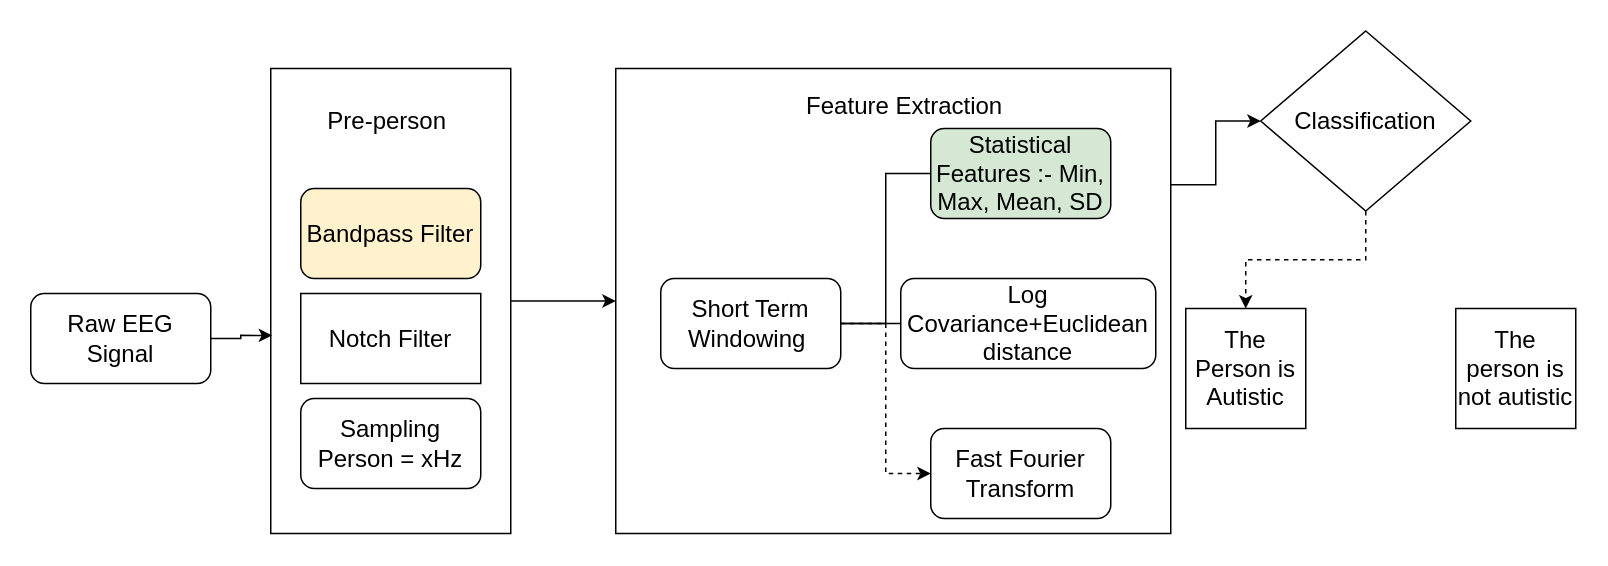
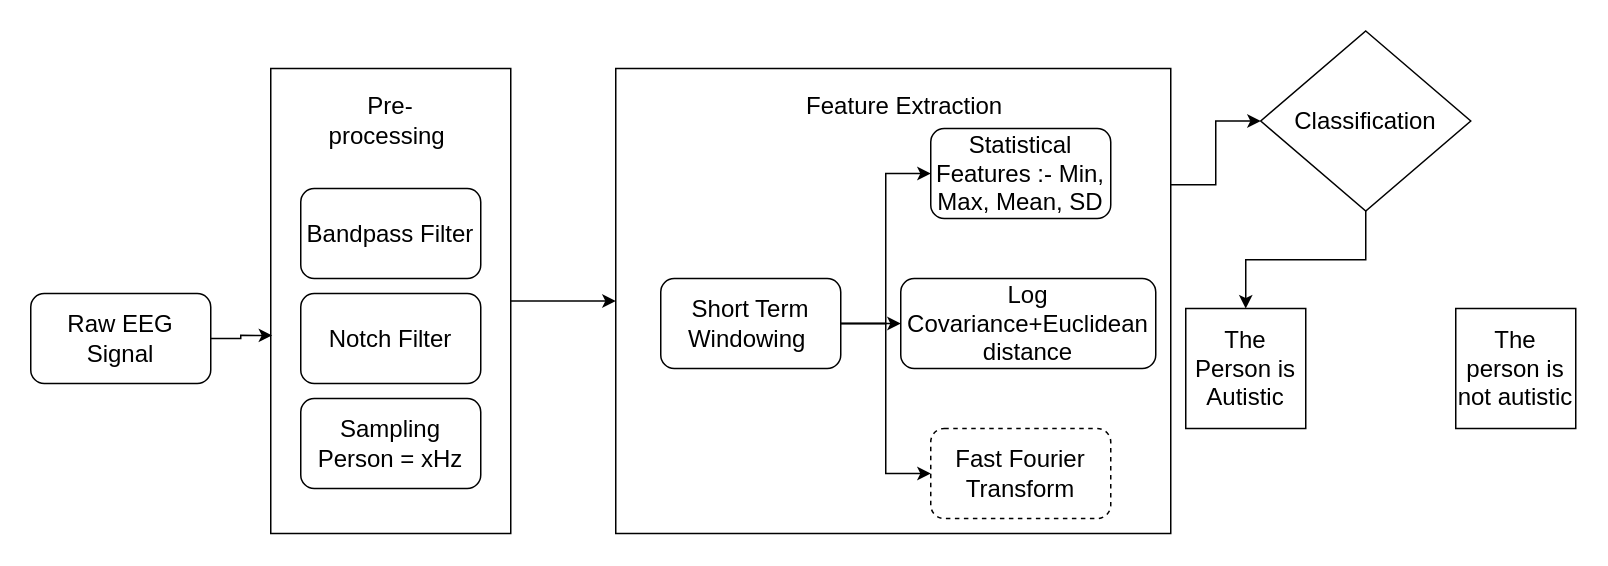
- <mxCell id="9" value="Pre-person&amp;nbsp;" style="text;html=1;strokeColor=none;fillColor=none;align=center;verticalAlign=middle;whiteSpace=wrap;rounded=0;glass=0;fontSize=16;" parent="1" vertex="1"><mxGeometry x="210" y="65" width="100" height="30" as="geometry" /></mxCell>
+ <mxCell id="9" value="Pre-processing&amp;nbsp;" style="text;html=1;strokeColor=none;fillColor=none;align=center;verticalAlign=middle;whiteSpace=wrap;rounded=0;glass=0;fontSize=16;" parent="1" vertex="1"><mxGeometry x="210" y="65" width="100" height="30" as="geometry" /></mxCell>
- <mxCell id="16" style="edgeStyle=orthogonalEdgeStyle;rounded=0;orthogonalLoop=1;jettySize=auto;html=1;entryX=0;entryY=0.5;entryDx=0;entryDy=0;fontSize=16;endArrow=none;" parent="1" source="19" target="14" edge="1"><mxGeometry relative="1" as="geometry" /></mxCell>
+ <mxCell id="16" style="edgeStyle=orthogonalEdgeStyle;rounded=0;orthogonalLoop=1;jettySize=auto;html=1;entryX=0;entryY=0.5;entryDx=0;entryDy=0;fontSize=16;" parent="1" source="19" target="14" edge="1"><mxGeometry relative="1" as="geometry" /></mxCell>
- <mxCell id="14" value="&lt;font style=&quot;font-size: 16px;&quot;&gt;Statistical Features :- Min, Max, Mean, SD&lt;/font&gt;" style="rounded=1;whiteSpace=wrap;html=1;fillColor=#d5e8d4;" parent="1" vertex="1"><mxGeometry x="620" y="85" width="120" height="60" as="geometry" /></mxCell>
+ <mxCell id="14" value="&lt;font style=&quot;font-size: 16px;&quot;&gt;Statistical Features :- Min, Max, Mean, SD&lt;/font&gt;" style="rounded=1;whiteSpace=wrap;html=1;" parent="1" vertex="1"><mxGeometry x="620" y="85" width="120" height="60" as="geometry" /></mxCell>
- <mxCell id="6" value="&lt;font style=&quot;font-size: 16px;&quot;&gt;Bandpass Filter&lt;/font&gt;" style="rounded=1;whiteSpace=wrap;html=1;fillColor=#fff2cc;" parent="1" vertex="1"><mxGeometry x="200" y="125" width="120" height="60" as="geometry" /></mxCell>
+ <mxCell id="6" value="&lt;font style=&quot;font-size: 16px;&quot;&gt;Bandpass Filter&lt;/font&gt;" style="rounded=1;whiteSpace=wrap;html=1;" parent="1" vertex="1"><mxGeometry x="200" y="125" width="120" height="60" as="geometry" /></mxCell>
- <mxCell id="20" style="edgeStyle=orthogonalEdgeStyle;rounded=0;orthogonalLoop=1;jettySize=auto;html=1;exitX=0.5;exitY=1;exitDx=0;exitDy=0;dashed=1;" edge="1" parent="1" source="21" target="22"><mxGeometry relative="1" as="geometry" /></mxCell>
+ <mxCell id="20" style="edgeStyle=orthogonalEdgeStyle;rounded=0;orthogonalLoop=1;jettySize=auto;html=1;exitX=0.5;exitY=1;exitDx=0;exitDy=0;" edge="1" parent="1" source="21" target="22"><mxGeometry relative="1" as="geometry" /></mxCell>
- <mxCell id="17" style="edgeStyle=orthogonalEdgeStyle;rounded=0;orthogonalLoop=1;jettySize=auto;html=1;exitX=1;exitY=0.5;exitDx=0;exitDy=0;entryX=0;entryY=0.5;entryDx=0;entryDy=0;fontSize=16;endArrow=none;" parent="1" source="19" target="13" edge="1"><mxGeometry relative="1" as="geometry" /></mxCell>
+ <mxCell id="17" style="edgeStyle=orthogonalEdgeStyle;rounded=0;orthogonalLoop=1;jettySize=auto;html=1;exitX=1;exitY=0.5;exitDx=0;exitDy=0;entryX=0;entryY=0.5;entryDx=0;entryDy=0;fontSize=16;" parent="1" source="19" target="13" edge="1"><mxGeometry relative="1" as="geometry" /></mxCell>
- <mxCell id="5" value="&lt;font style=&quot;font-size: 16px;&quot;&gt;Notch Filter&lt;/font&gt;" style="whiteSpace=wrap;html=1;rounded=0;" parent="1" vertex="1"><mxGeometry x="200" y="195" width="120" height="60" as="geometry" /></mxCell>
+ <mxCell id="5" value="&lt;font style=&quot;font-size: 16px;&quot;&gt;Notch Filter&lt;/font&gt;" style="rounded=1;whiteSpace=wrap;html=1;" parent="1" vertex="1"><mxGeometry x="200" y="195" width="120" height="60" as="geometry" /></mxCell>
- <mxCell id="18" style="edgeStyle=orthogonalEdgeStyle;rounded=0;orthogonalLoop=1;jettySize=auto;html=1;exitX=1;exitY=0.5;exitDx=0;exitDy=0;entryX=0;entryY=0.5;entryDx=0;entryDy=0;fontSize=16;dashed=1;" parent="1" source="19" target="12" edge="1"><mxGeometry relative="1" as="geometry" /></mxCell>
+ <mxCell id="18" style="edgeStyle=orthogonalEdgeStyle;rounded=0;orthogonalLoop=1;jettySize=auto;html=1;exitX=1;exitY=0.5;exitDx=0;exitDy=0;entryX=0;entryY=0.5;entryDx=0;entryDy=0;fontSize=16;" parent="1" source="19" target="12" edge="1"><mxGeometry relative="1" as="geometry" /></mxCell>
- <mxCell id="12" value="&lt;font style=&quot;font-size: 16px;&quot;&gt;Fast Fourier Transform&lt;/font&gt;" style="rounded=1;whiteSpace=wrap;html=1;" parent="1" vertex="1"><mxGeometry x="620" y="285" width="120" height="60" as="geometry" /></mxCell>
+ <mxCell id="12" value="&lt;font style=&quot;font-size: 16px;&quot;&gt;Fast Fourier Transform&lt;/font&gt;" style="rounded=1;whiteSpace=wrap;html=1;dashed=1;" parent="1" vertex="1"><mxGeometry x="620" y="285" width="120" height="60" as="geometry" /></mxCell>
